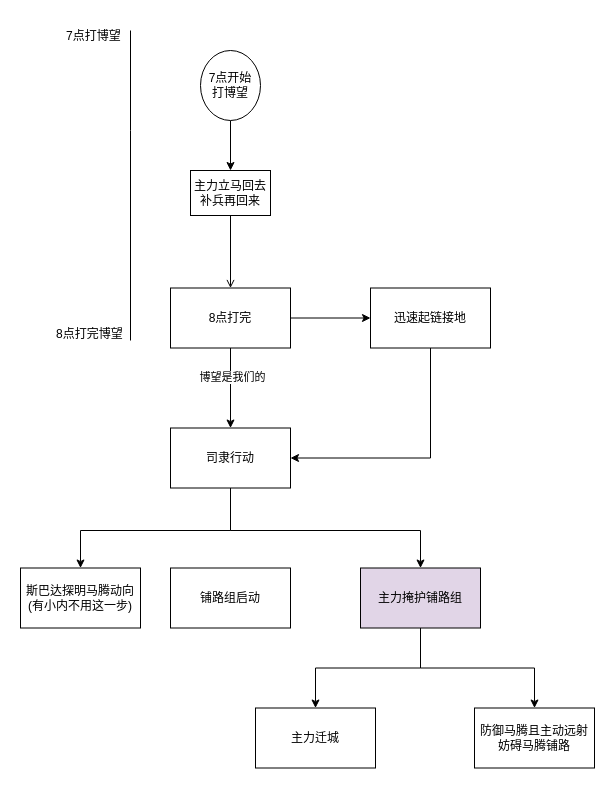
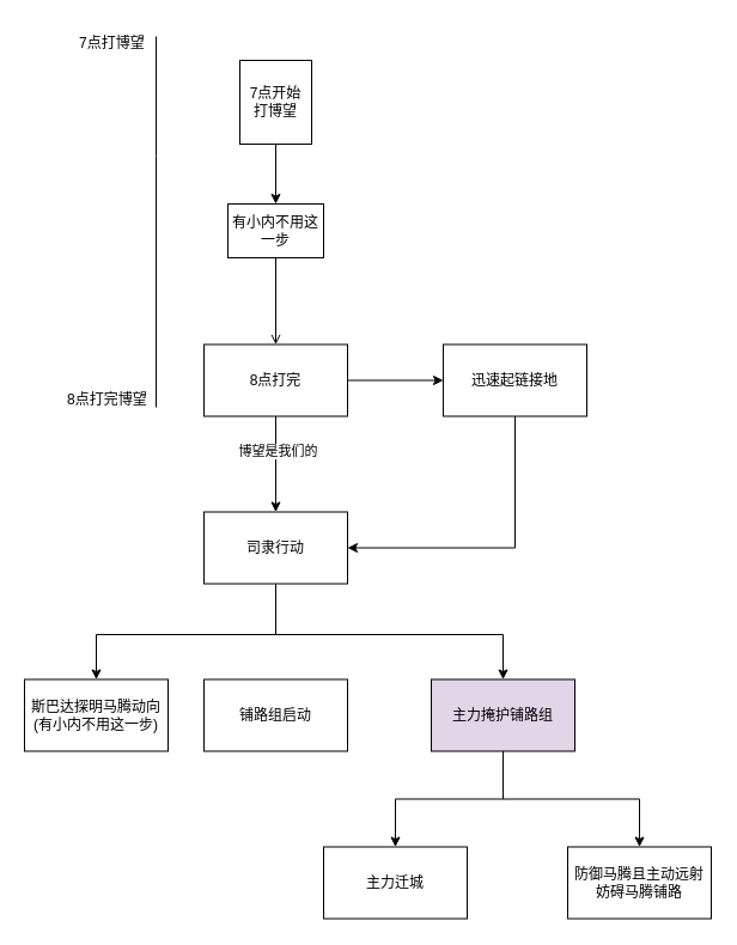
- <mxCell id="3" value="7点开始&lt;br&gt;打博望" style="ellipse;whiteSpace=wrap;html=1;" vertex="1" parent="1"><mxGeometry x="200" y="50" width="60" height="70" as="geometry" /></mxCell>
+ <mxCell id="3" value="7点开始&lt;br&gt;打博望" style="rounded=0;whiteSpace=wrap;html=1;" vertex="1" parent="1"><mxGeometry x="200" y="50" width="60" height="70" as="geometry" /></mxCell>
- <mxCell id="8" value="主力立马回去补兵再回来" style="whiteSpace=wrap;html=1;rounded=0;" vertex="1" parent="1"><mxGeometry x="190" y="170" width="80" height="45" as="geometry" /></mxCell>
+ <mxCell id="8" value="有小内不用这一步" style="whiteSpace=wrap;html=1;rounded=0;" vertex="1" parent="1"><mxGeometry x="190" y="170" width="80" height="45" as="geometry" /></mxCell>
- <mxCell id="23" value="主力迁城" style="whiteSpace=wrap;html=1;rounded=0;" vertex="1" parent="1"><mxGeometry x="255" y="707.5" width="120" height="60" as="geometry" /></mxCell>
+ <mxCell id="23" value="主力迁城" style="whiteSpace=wrap;html=1;rounded=0;" vertex="1" parent="1"><mxGeometry x="270" y="707.5" width="120" height="60" as="geometry" /></mxCell>
